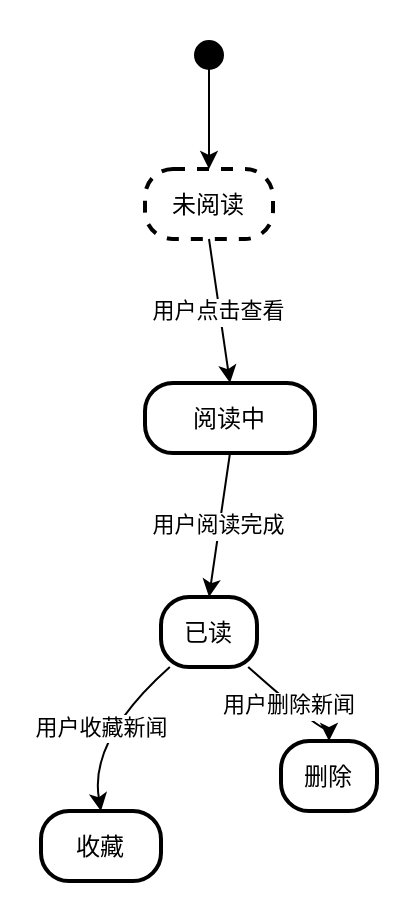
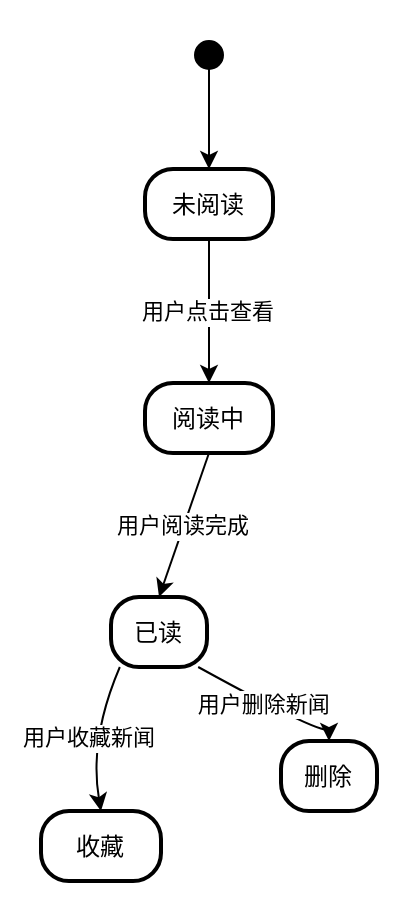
- <mxCell id="3" value="未阅读" style="rounded=1;arcSize=40;strokeWidth=2;dashed=1;" vertex="1" parent="1"><mxGeometry x="72" y="84" width="64" height="35" as="geometry" /></mxCell>
+ <mxCell id="3" value="未阅读" style="rounded=1;arcSize=40;strokeWidth=2" vertex="1" parent="1"><mxGeometry x="72" y="84" width="64" height="35" as="geometry" /></mxCell>
- <mxCell id="4" value="阅读中" style="rounded=1;arcSize=40;strokeWidth=2" vertex="1" parent="1"><mxGeometry x="72" y="191" width="85" height="35" as="geometry" /></mxCell>
+ <mxCell id="4" value="阅读中" style="rounded=1;arcSize=40;strokeWidth=2" vertex="1" parent="1"><mxGeometry x="72" y="191" width="64" height="35" as="geometry" /></mxCell>
- <mxCell id="5" value="已读" style="rounded=1;arcSize=40;strokeWidth=2" vertex="1" parent="1"><mxGeometry x="80" y="298" width="48" height="35" as="geometry" /></mxCell>
+ <mxCell id="5" value="已读" style="rounded=1;arcSize=40;strokeWidth=2" vertex="1" parent="1"><mxGeometry x="55" y="298" width="48" height="35" as="geometry" /></mxCell>
